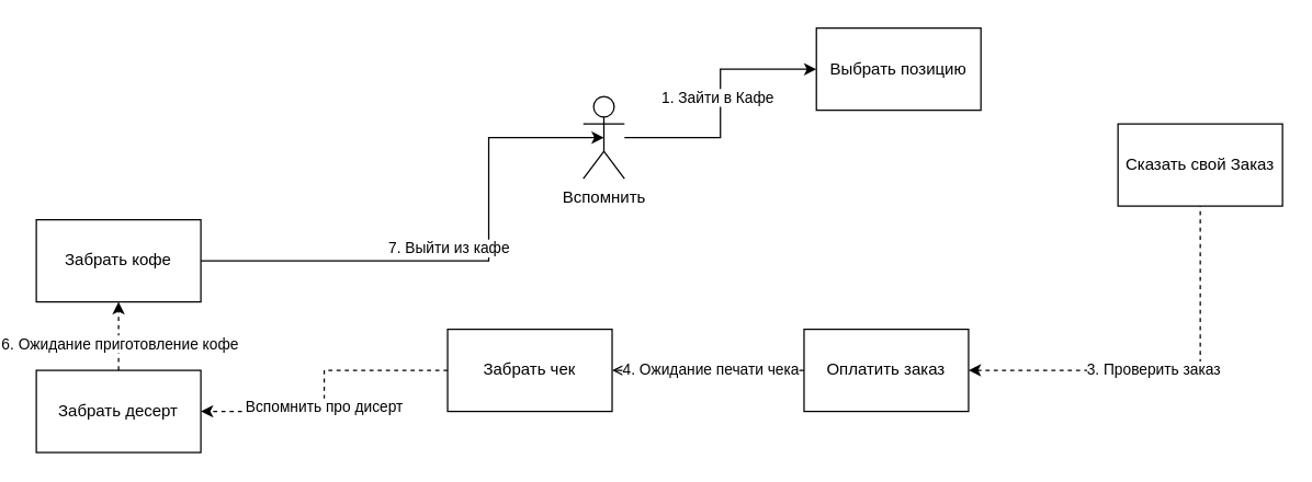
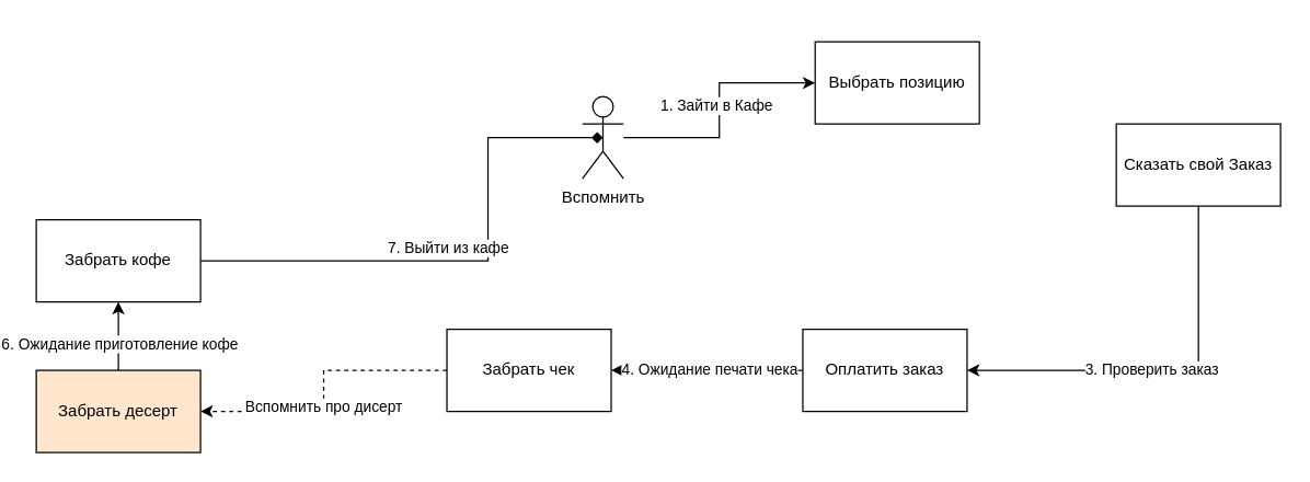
- <mxCell id="5" value="Выбрать позицию" style="rounded=0;whiteSpace=wrap;html=1;" parent="1" vertex="1"><mxGeometry x="589" y="20" width="120" height="60" as="geometry" /></mxCell>
+ <mxCell id="5" value="Выбрать позицию" style="rounded=0;whiteSpace=wrap;html=1;" parent="1" vertex="1"><mxGeometry x="589" y="30" width="120" height="60" as="geometry" /></mxCell>
- <mxCell id="18" style="edgeStyle=orthogonalEdgeStyle;rounded=0;orthogonalLoop=1;jettySize=auto;html=1;entryX=0.5;entryY=0.5;entryDx=0;entryDy=0;entryPerimeter=0;" parent="1" source="20" target="4" edge="1"><mxGeometry relative="1" as="geometry"><mxPoint x="210" y="110" as="targetPoint" /><Array as="points"><mxPoint x="350" y="190" /><mxPoint x="350" y="100" /></Array></mxGeometry></mxCell>
+ <mxCell id="18" style="edgeStyle=orthogonalEdgeStyle;rounded=0;orthogonalLoop=1;jettySize=auto;html=1;entryX=0.5;entryY=0.5;entryDx=0;entryDy=0;entryPerimeter=0;endArrow=diamond;" parent="1" source="20" target="4" edge="1"><mxGeometry relative="1" as="geometry"><mxPoint x="210" y="110" as="targetPoint" /><Array as="points"><mxPoint x="350" y="190" /><mxPoint x="350" y="100" /></Array></mxGeometry></mxCell>
- <mxCell id="7" style="edgeStyle=orthogonalEdgeStyle;rounded=0;orthogonalLoop=1;jettySize=auto;html=1;endArrow=none;endFill=0;startArrow=classic;startFill=1;dashed=1;" parent="1" source="11" target="6" edge="1"><mxGeometry relative="1" as="geometry" /></mxCell>
+ <mxCell id="7" style="edgeStyle=orthogonalEdgeStyle;rounded=0;orthogonalLoop=1;jettySize=auto;html=1;endArrow=none;endFill=0;startArrow=classic;startFill=1;" parent="1" source="11" target="6" edge="1"><mxGeometry relative="1" as="geometry" /></mxCell>
- <mxCell id="15" style="edgeStyle=orthogonalEdgeStyle;rounded=0;orthogonalLoop=1;jettySize=auto;html=1;dashed=1;" parent="1" source="17" target="20" edge="1"><mxGeometry relative="1" as="geometry" /></mxCell>
+ <mxCell id="15" style="edgeStyle=orthogonalEdgeStyle;rounded=0;orthogonalLoop=1;jettySize=auto;html=1;" parent="1" source="17" target="20" edge="1"><mxGeometry relative="1" as="geometry" /></mxCell>
- <mxCell id="9" style="edgeStyle=orthogonalEdgeStyle;rounded=0;orthogonalLoop=1;jettySize=auto;html=1;entryX=1;entryY=0.5;entryDx=0;entryDy=0;endArrow=open;" parent="1" source="11" target="14" edge="1"><mxGeometry relative="1" as="geometry" /></mxCell>
+ <mxCell id="9" style="edgeStyle=orthogonalEdgeStyle;rounded=0;orthogonalLoop=1;jettySize=auto;html=1;entryX=1;entryY=0.5;entryDx=0;entryDy=0;" parent="1" source="11" target="14" edge="1"><mxGeometry relative="1" as="geometry" /></mxCell>
- <mxCell id="17" value="Забрать десерт" style="rounded=0;whiteSpace=wrap;html=1;" parent="1" vertex="1"><mxGeometry x="20" y="270" width="120" height="60" as="geometry" /></mxCell>
+ <mxCell id="17" value="Забрать десерт" style="rounded=0;whiteSpace=wrap;html=1;fillColor=#ffe6cc;" parent="1" vertex="1"><mxGeometry x="20" y="270" width="120" height="60" as="geometry" /></mxCell>
